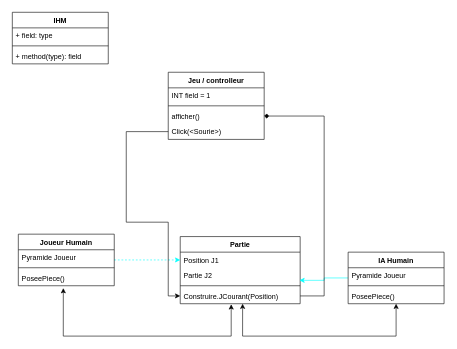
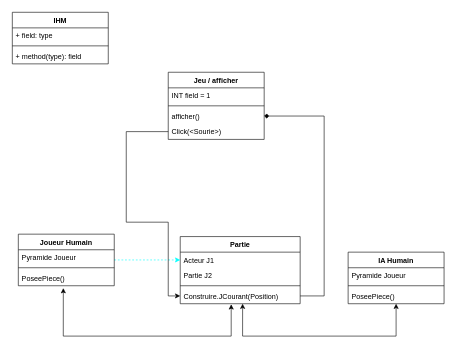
- <mxCell id="21" value="Jeu / controlleur" style="swimlane;fontStyle=1;align=center;verticalAlign=top;childLayout=stackLayout;horizontal=1;startSize=26;horizontalStack=0;resizeParent=1;resizeParentMax=0;resizeLast=0;collapsible=1;marginBottom=0;" parent="1" vertex="1"><mxGeometry x="280" y="120" width="160" height="112" as="geometry" /></mxCell>
+ <mxCell id="21" value="Jeu / afficher" style="swimlane;fontStyle=1;align=center;verticalAlign=top;childLayout=stackLayout;horizontal=1;startSize=26;horizontalStack=0;resizeParent=1;resizeParentMax=0;resizeLast=0;collapsible=1;marginBottom=0;" parent="1" vertex="1"><mxGeometry x="280" y="120" width="160" height="112" as="geometry" /></mxCell>
- <mxCell id="3" value="Position J1" style="text;strokeColor=none;fillColor=none;align=left;verticalAlign=top;spacingLeft=4;spacingRight=4;overflow=hidden;rotatable=0;points=[[0,0.5],[1,0.5]];portConstraint=eastwest;" parent="2" vertex="1"><mxGeometry y="26" width="200" height="26" as="geometry" /></mxCell>
+ <mxCell id="3" value="Acteur J1" style="text;strokeColor=none;fillColor=none;align=left;verticalAlign=top;spacingLeft=4;spacingRight=4;overflow=hidden;rotatable=0;points=[[0,0.5],[1,0.5]];portConstraint=eastwest;" parent="2" vertex="1"><mxGeometry y="26" width="200" height="26" as="geometry" /></mxCell>
- <mxCell id="16" style="edgeStyle=orthogonalEdgeStyle;rounded=0;orthogonalLoop=1;jettySize=auto;html=1;entryX=0.994;entryY=0.808;entryDx=0;entryDy=0;entryPerimeter=0;strokeColor=#00FFFF;" parent="1" source="17" target="4" edge="1"><mxGeometry relative="1" as="geometry" /></mxCell>
